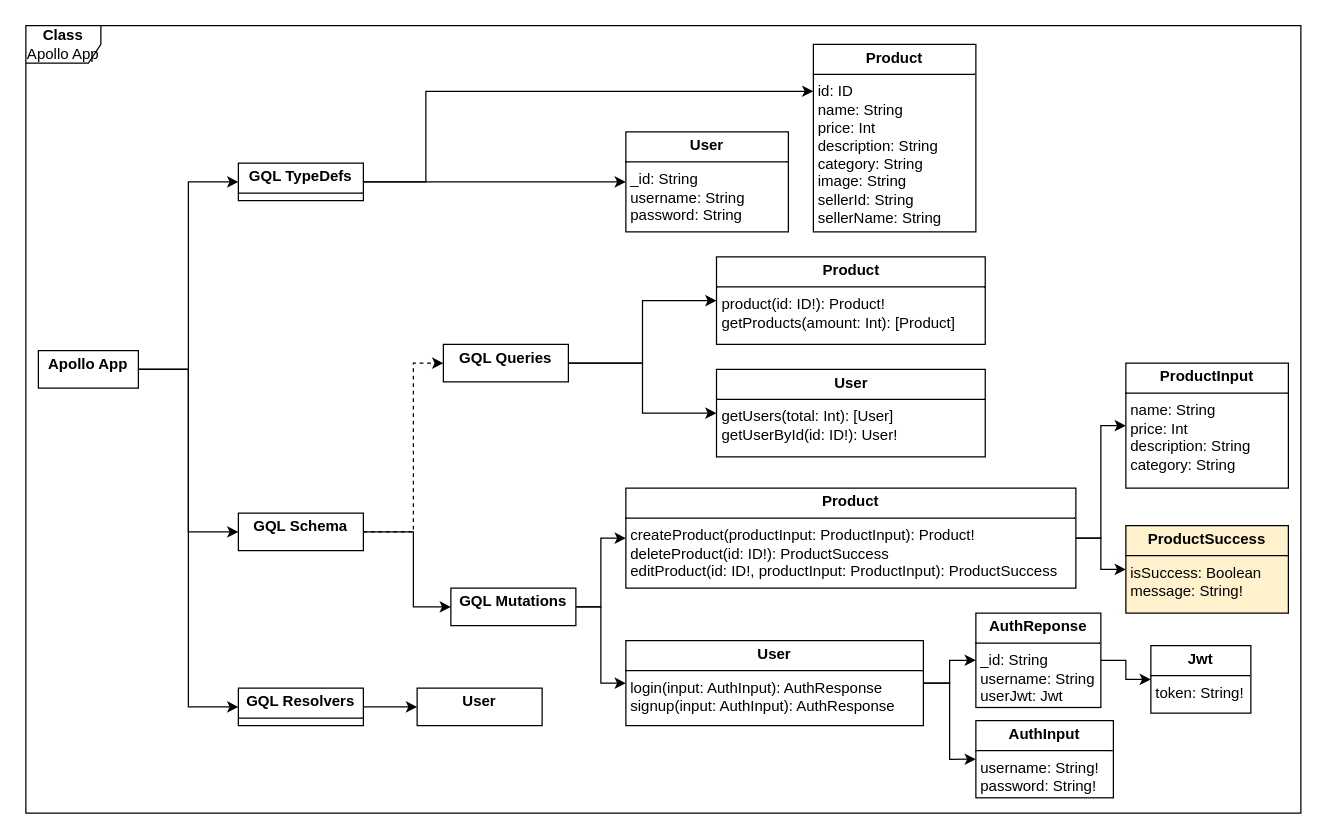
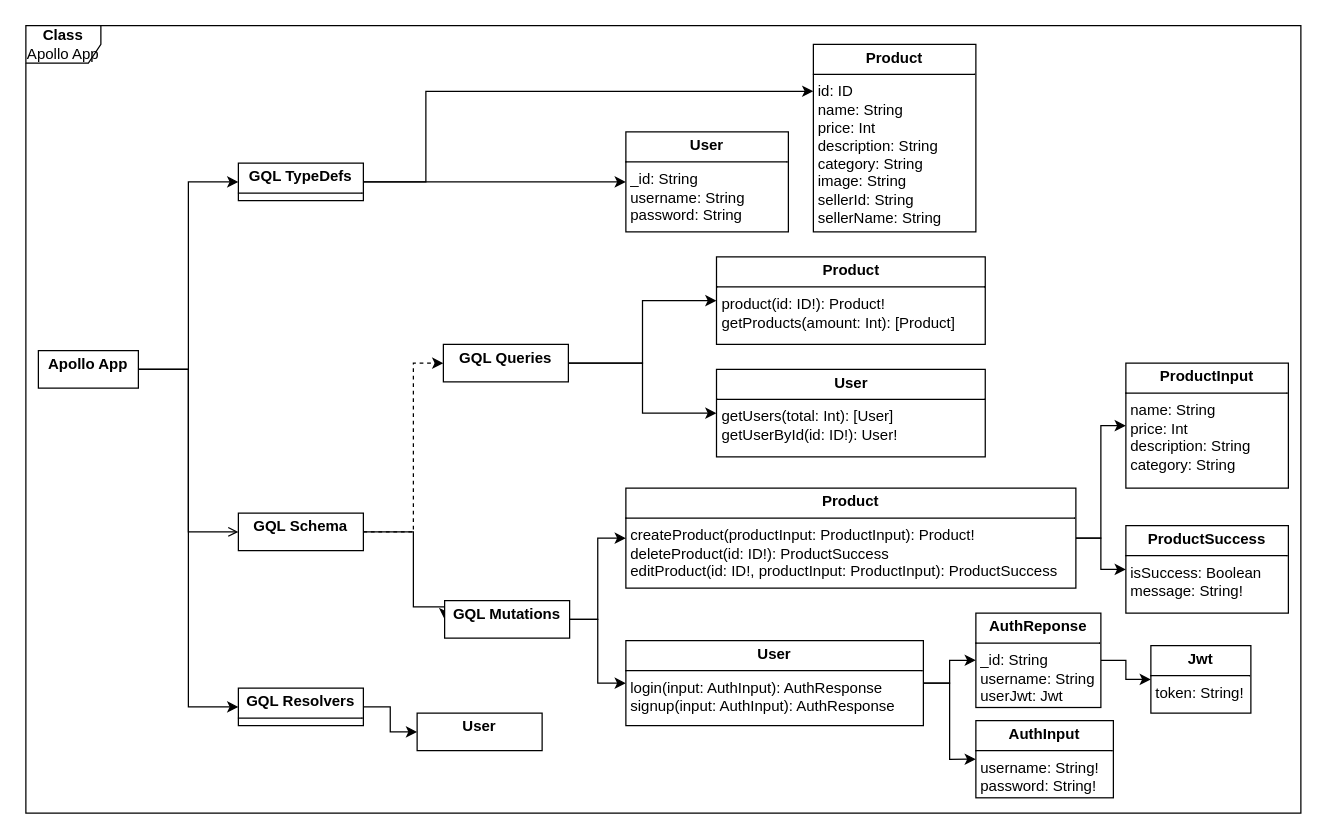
- <mxCell id="34" style="edgeStyle=orthogonalEdgeStyle;rounded=0;orthogonalLoop=1;jettySize=auto;html=1;exitX=1;exitY=0.5;exitDx=0;exitDy=0;entryX=0;entryY=0.5;entryDx=0;entryDy=0;" edge="1" parent="1" source="36" target="10"><mxGeometry relative="1" as="geometry" /></mxCell>
+ <mxCell id="34" style="edgeStyle=orthogonalEdgeStyle;rounded=0;orthogonalLoop=1;jettySize=auto;html=1;exitX=1;exitY=0.5;exitDx=0;exitDy=0;entryX=0;entryY=0.5;entryDx=0;entryDy=0;endArrow=open;" edge="1" parent="1" source="36" target="10"><mxGeometry relative="1" as="geometry" /></mxCell>
- <mxCell id="13" value="&lt;p style=&quot;margin:0px;margin-top:4px;text-align:center;&quot;&gt;&lt;b&gt;ProductSuccess&lt;/b&gt;&lt;/p&gt;&lt;hr size=&quot;1&quot; style=&quot;border-style:solid;&quot;&gt;&lt;p style=&quot;margin:0px;margin-left:4px;&quot;&gt;isSuccess: Boolean&lt;/p&gt;&lt;p style=&quot;margin:0px;margin-left:4px;&quot;&gt;message: String!&lt;/p&gt;" style="verticalAlign=top;align=left;overflow=fill;html=1;whiteSpace=wrap;fillColor=#fff2cc;" vertex="1" parent="1"><mxGeometry x="900" y="420" width="130" height="70" as="geometry" /></mxCell>
+ <mxCell id="13" value="&lt;p style=&quot;margin:0px;margin-top:4px;text-align:center;&quot;&gt;&lt;b&gt;ProductSuccess&lt;/b&gt;&lt;/p&gt;&lt;hr size=&quot;1&quot; style=&quot;border-style:solid;&quot;&gt;&lt;p style=&quot;margin:0px;margin-left:4px;&quot;&gt;isSuccess: Boolean&lt;/p&gt;&lt;p style=&quot;margin:0px;margin-left:4px;&quot;&gt;message: String!&lt;/p&gt;" style="verticalAlign=top;align=left;overflow=fill;html=1;whiteSpace=wrap;" vertex="1" parent="1"><mxGeometry x="900" y="420" width="130" height="70" as="geometry" /></mxCell>
- <mxCell id="22" value="&lt;p style=&quot;margin:0px;margin-top:4px;text-align:center;&quot;&gt;&lt;b&gt;GQL Mutations&lt;/b&gt;&lt;/p&gt;&lt;p style=&quot;margin:0px;margin-left:4px;&quot;&gt;&lt;br&gt;&lt;/p&gt;" style="verticalAlign=top;align=left;overflow=fill;html=1;whiteSpace=wrap;" vertex="1" parent="1"><mxGeometry x="360" y="470" width="100" height="30" as="geometry" /></mxCell>
+ <mxCell id="22" value="&lt;p style=&quot;margin:0px;margin-top:4px;text-align:center;&quot;&gt;&lt;b&gt;GQL Mutations&lt;/b&gt;&lt;/p&gt;&lt;p style=&quot;margin:0px;margin-left:4px;&quot;&gt;&lt;br&gt;&lt;/p&gt;" style="verticalAlign=top;align=left;overflow=fill;html=1;whiteSpace=wrap;" vertex="1" parent="1"><mxGeometry x="355" y="480" width="100" height="30" as="geometry" /></mxCell>
- <mxCell id="37" value="&lt;p style=&quot;margin:0px;margin-top:4px;text-align:center;&quot;&gt;&lt;b&gt;User&lt;/b&gt;&lt;/p&gt;" style="verticalAlign=top;align=left;overflow=fill;html=1;whiteSpace=wrap;" vertex="1" parent="1"><mxGeometry x="333" y="550" width="100" height="30" as="geometry" /></mxCell>
+ <mxCell id="37" value="&lt;p style=&quot;margin:0px;margin-top:4px;text-align:center;&quot;&gt;&lt;b&gt;User&lt;/b&gt;&lt;/p&gt;" style="verticalAlign=top;align=left;overflow=fill;html=1;whiteSpace=wrap;" vertex="1" parent="1"><mxGeometry x="333" y="570" width="100" height="30" as="geometry" /></mxCell>
